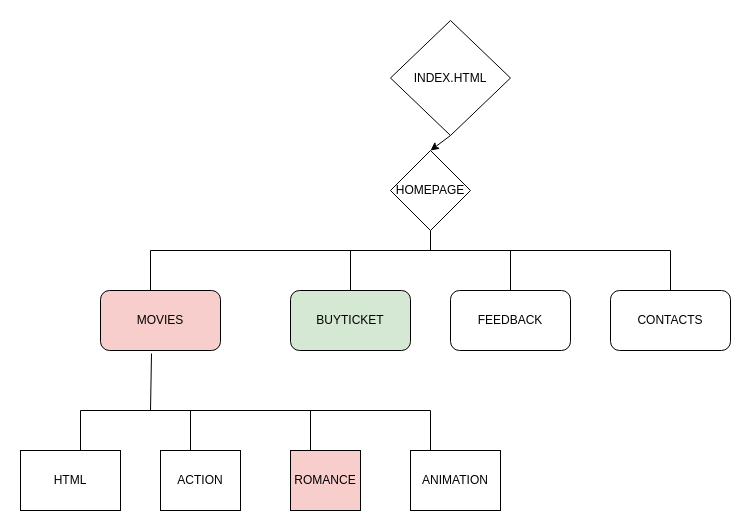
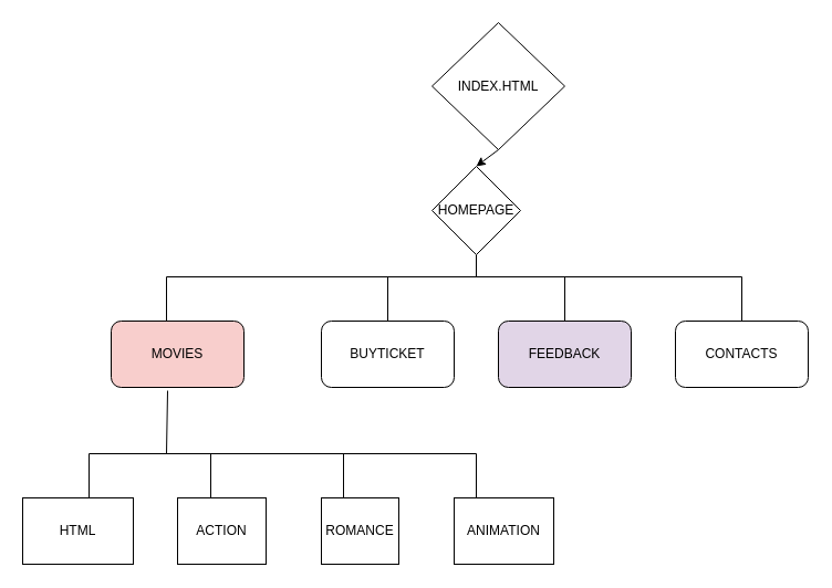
- <mxCell id="10" value="BUYTICKET" style="rounded=1;whiteSpace=wrap;html=1;fillColor=#d5e8d4;" vertex="1" parent="1"><mxGeometry x="290" y="290" width="120" height="60" as="geometry" /></mxCell>
+ <mxCell id="10" value="BUYTICKET" style="rounded=1;whiteSpace=wrap;html=1;" vertex="1" parent="1"><mxGeometry x="290" y="290" width="120" height="60" as="geometry" /></mxCell>
- <mxCell id="12" value="FEEDBACK" style="rounded=1;whiteSpace=wrap;html=1;" vertex="1" parent="1"><mxGeometry x="450" y="290" width="120" height="60" as="geometry" /></mxCell>
+ <mxCell id="12" value="FEEDBACK" style="rounded=1;whiteSpace=wrap;html=1;fillColor=#e1d5e7;" vertex="1" parent="1"><mxGeometry x="450" y="290" width="120" height="60" as="geometry" /></mxCell>
- <mxCell id="23" value="ROMANCE" style="rounded=0;whiteSpace=wrap;html=1;fillColor=#f8cecc;" vertex="1" parent="1"><mxGeometry x="290" y="450" width="70" height="60" as="geometry" /></mxCell>
+ <mxCell id="23" value="ROMANCE" style="rounded=0;whiteSpace=wrap;html=1;" vertex="1" parent="1"><mxGeometry x="290" y="450" width="70" height="60" as="geometry" /></mxCell>
